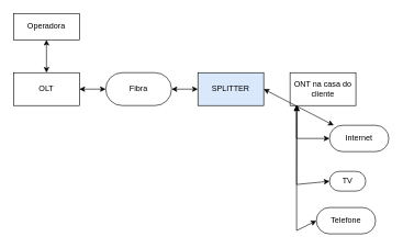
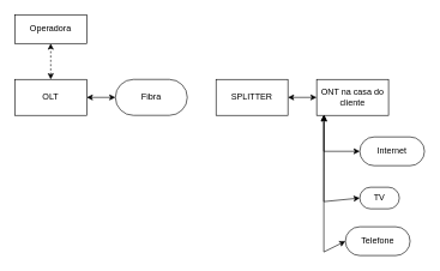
- <mxCell id="10" value="" style="endArrow=classic;startArrow=classic;html=1;rounded=0;exitX=0.5;exitY=0;exitDx=0;exitDy=0;entryX=0.5;entryY=1;entryDx=0;entryDy=0;" parent="1" source="3" target="2" edge="1"><mxGeometry width="50" height="50" relative="1" as="geometry"><mxPoint x="390" y="230" as="sourcePoint" /><mxPoint x="62" y="80" as="targetPoint" /></mxGeometry></mxCell>
+ <mxCell id="10" value="" style="endArrow=classic;startArrow=classic;html=1;rounded=0;exitX=0.5;exitY=0;exitDx=0;exitDy=0;entryX=0.5;entryY=1;entryDx=0;entryDy=0;dashed=1;" parent="1" source="3" target="2" edge="1"><mxGeometry width="50" height="50" relative="1" as="geometry"><mxPoint x="390" y="230" as="sourcePoint" /><mxPoint x="62" y="80" as="targetPoint" /></mxGeometry></mxCell>
- <mxCell id="12" value="" style="endArrow=classic;startArrow=classic;html=1;rounded=0;exitX=1;exitY=0.5;exitDx=0;exitDy=0;entryX=0;entryY=0.5;entryDx=0;entryDy=0;" parent="1" source="6" target="4" edge="1"><mxGeometry width="50" height="50" relative="1" as="geometry"><mxPoint x="390" y="230" as="sourcePoint" /><mxPoint x="440" y="180" as="targetPoint" /></mxGeometry></mxCell>
- <mxCell id="4" value="SPLITTER" style="rounded=0;whiteSpace=wrap;html=1;fontColor=light-dark(#000000,#CC0000);fillColor=#dae8fc;" parent="1" vertex="1"><mxGeometry x="300" y="110" width="100" height="50" as="geometry" /></mxCell>
+ <mxCell id="4" value="SPLITTER" style="rounded=0;whiteSpace=wrap;html=1;fontColor=light-dark(#000000,#CC0000);" parent="1" vertex="1"><mxGeometry x="300" y="110" width="100" height="50" as="geometry" /></mxCell>
- <mxCell id="13" value="" style="endArrow=classic;startArrow=classic;html=1;rounded=0;exitX=1;exitY=0.5;exitDx=0;exitDy=0;" parent="1" source="4" target="7" edge="1"><mxGeometry width="50" height="50" relative="1" as="geometry"><mxPoint x="390" y="230" as="sourcePoint" /><mxPoint x="440" y="180" as="targetPoint" /></mxGeometry></mxCell>
+ <mxCell id="13" value="" style="endArrow=classic;startArrow=classic;html=1;rounded=0;entryX=0;entryY=0.5;entryDx=0;entryDy=0;exitX=1;exitY=0.5;exitDx=0;exitDy=0;" parent="1" source="4" target="5" edge="1"><mxGeometry width="50" height="50" relative="1" as="geometry"><mxPoint x="390" y="230" as="sourcePoint" /><mxPoint x="440" y="180" as="targetPoint" /></mxGeometry></mxCell>
